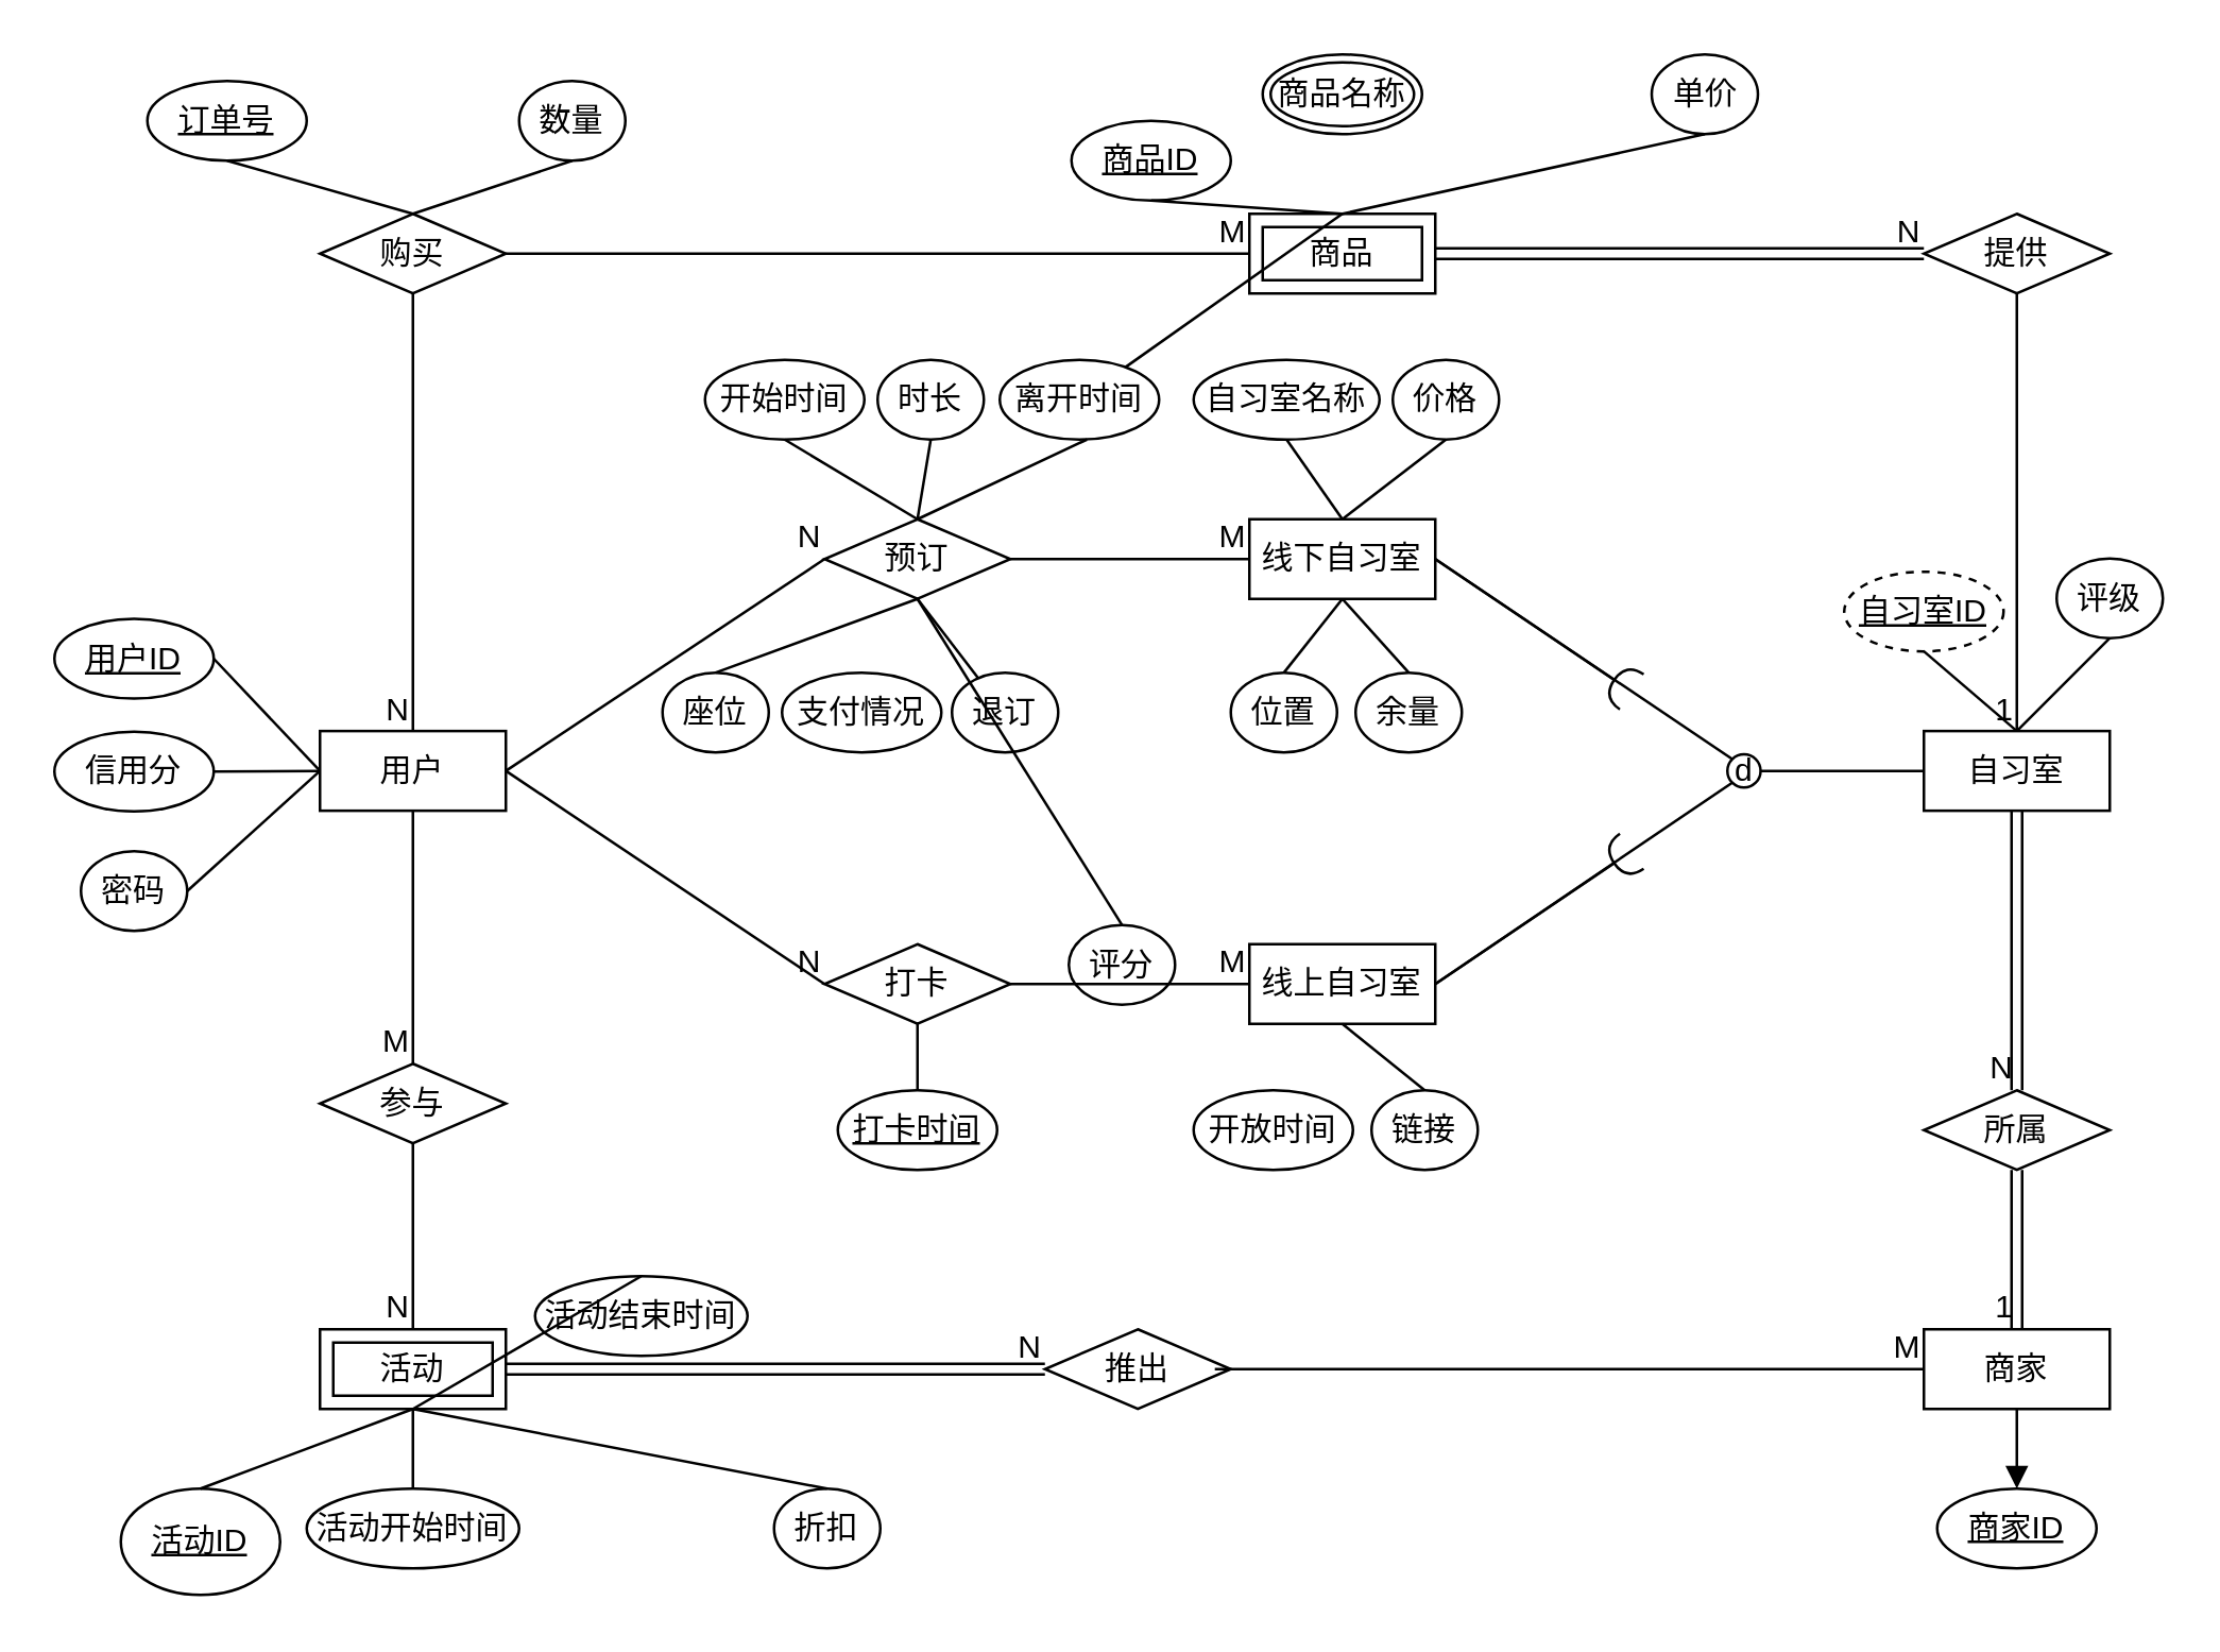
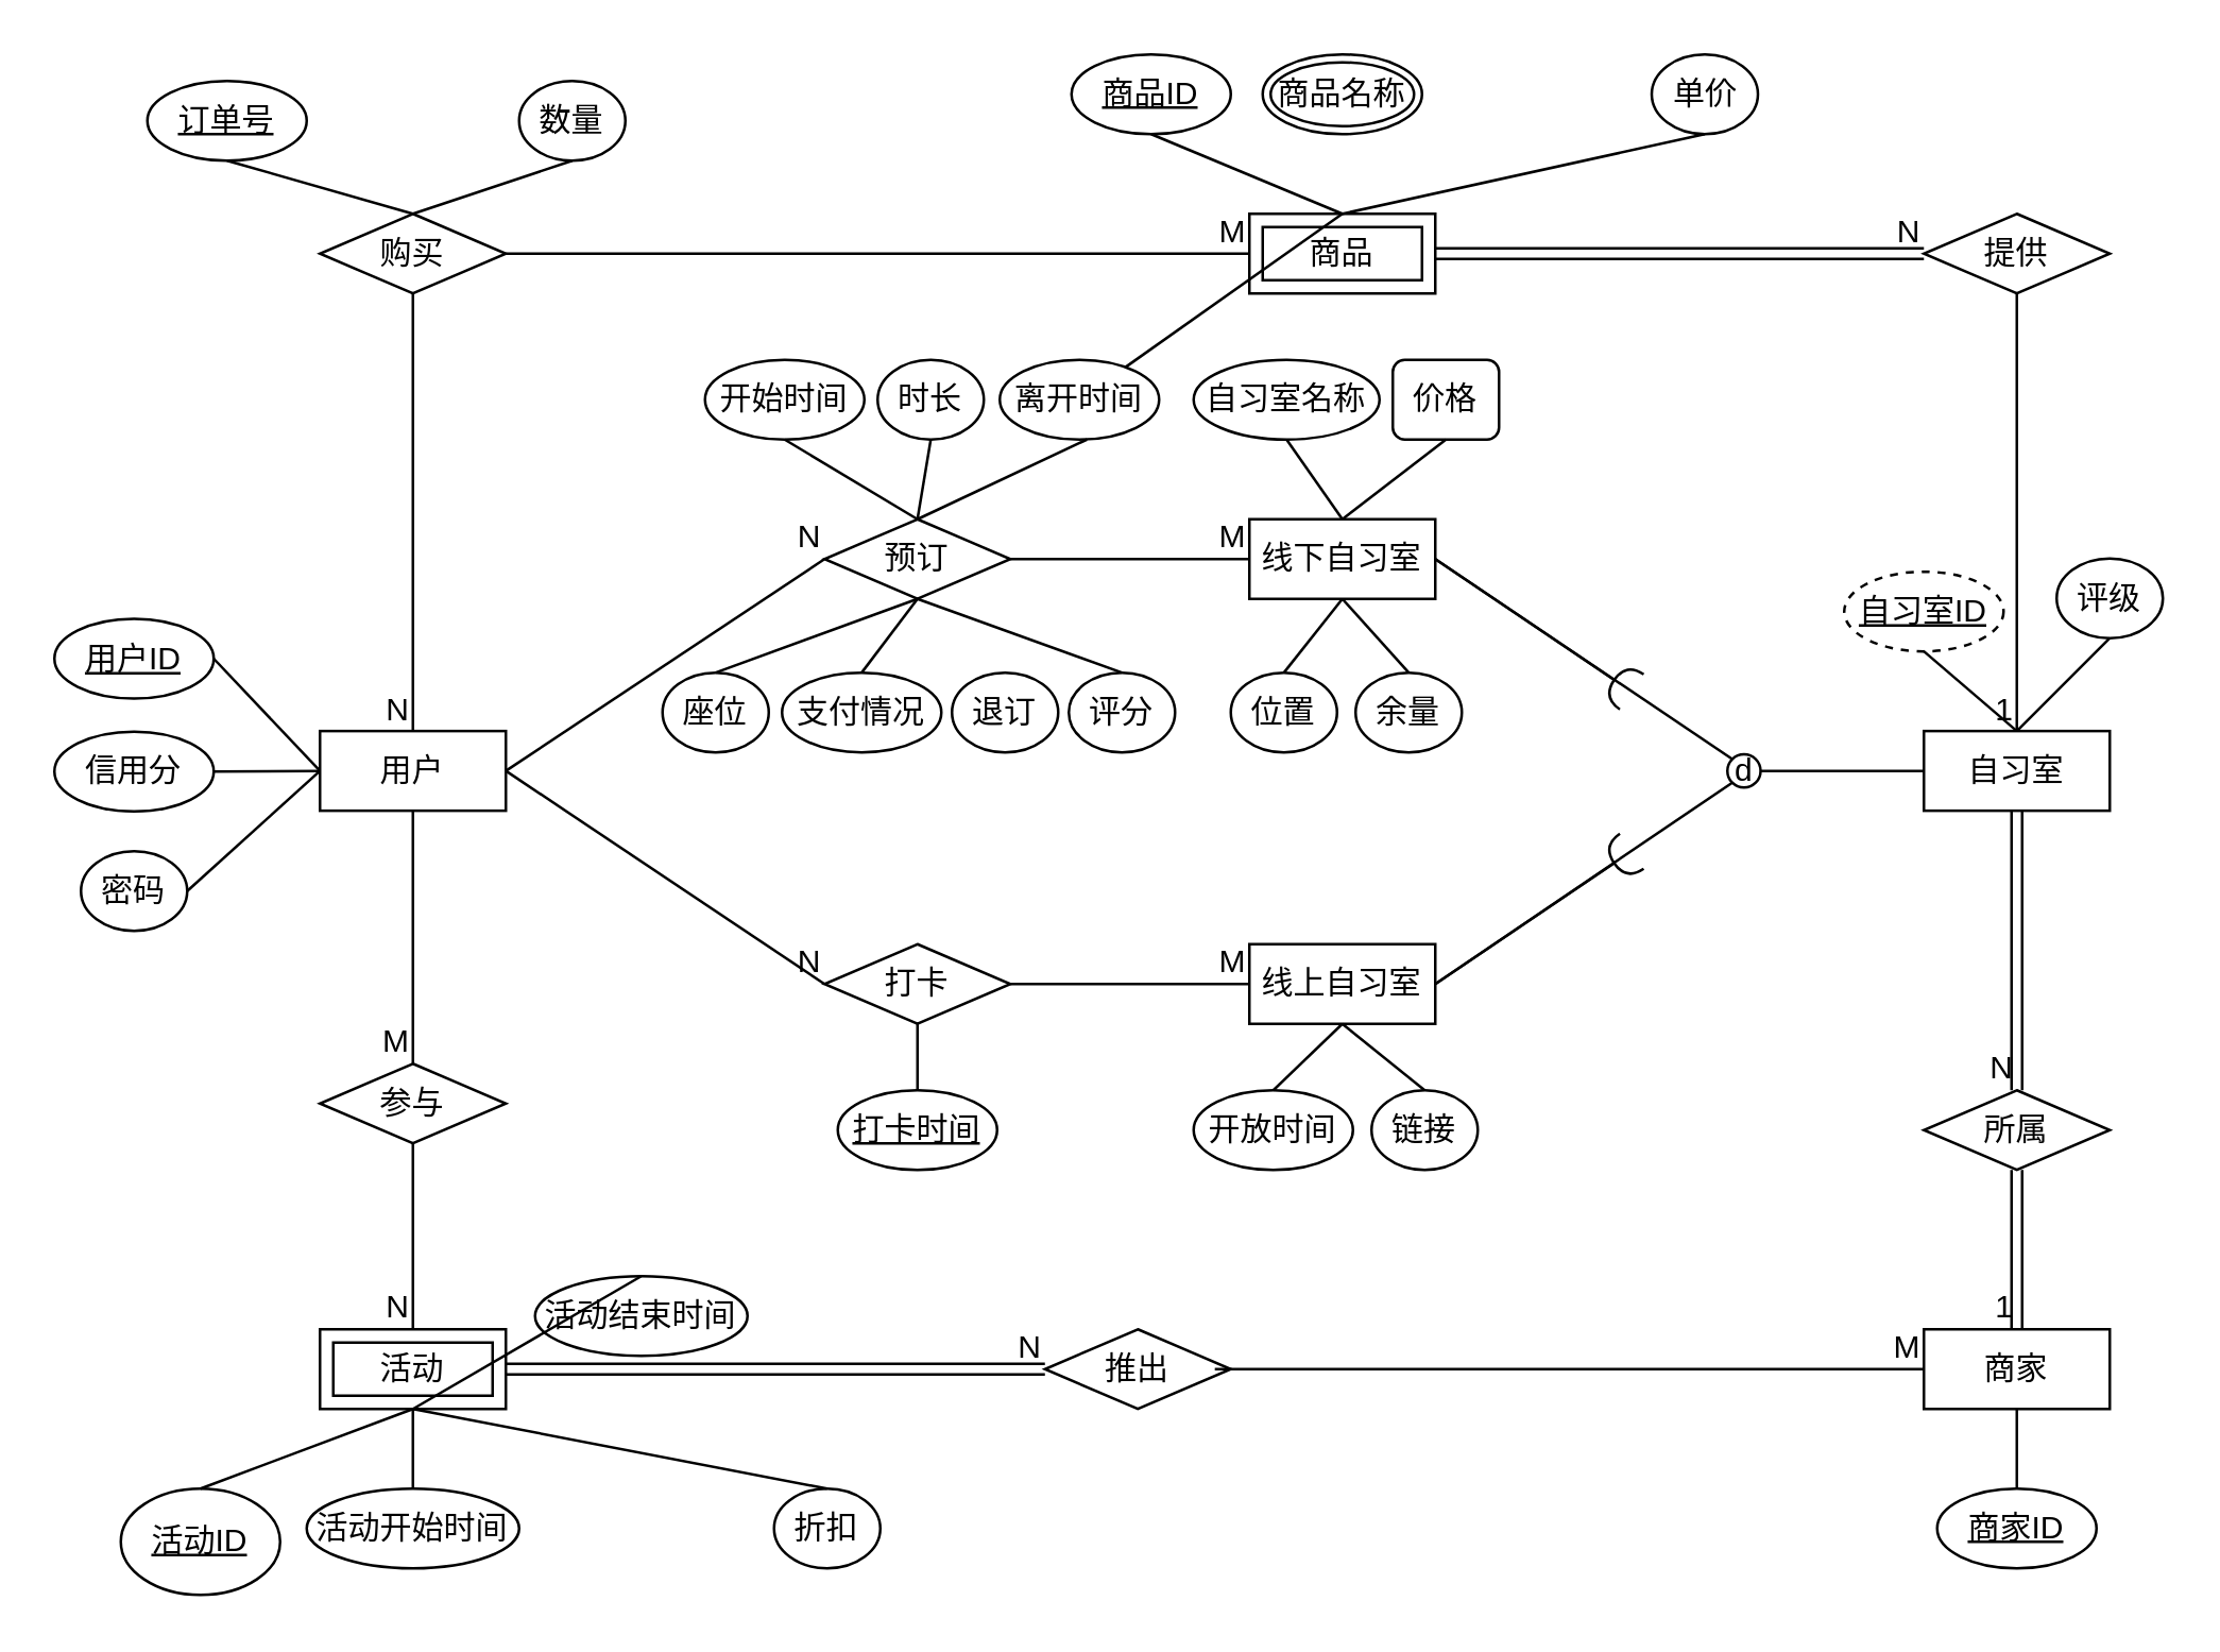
- <mxCell id="25" value="商品ID" style="ellipse;whiteSpace=wrap;html=1;align=center;fontStyle=4;" parent="1" vertex="1"><mxGeometry x="403" y="45" width="60" height="30" as="geometry" /></mxCell>
+ <mxCell id="25" value="商品ID" style="ellipse;whiteSpace=wrap;html=1;align=center;fontStyle=4;" parent="1" vertex="1"><mxGeometry x="403" y="20" width="60" height="30" as="geometry" /></mxCell>
- <mxCell id="49" value="价格" style="ellipse;whiteSpace=wrap;html=1;align=center;" parent="1" vertex="1"><mxGeometry x="524" y="135" width="40" height="30" as="geometry" /></mxCell>
+ <mxCell id="49" value="价格" style="whiteSpace=wrap;html=1;align=center;rounded=1;" parent="1" vertex="1"><mxGeometry x="524" y="135" width="40" height="30" as="geometry" /></mxCell>
- <mxCell id="61" value="" style="endArrow=none;html=1;rounded=0;exitX=0.5;exitY=1;exitDx=0;exitDy=0;" parent="1" source="16" target="45" edge="1"><mxGeometry width="50" height="50" relative="1" as="geometry"><mxPoint x="275" y="200" as="sourcePoint" /><mxPoint x="230" y="180" as="targetPoint" /></mxGeometry></mxCell>
+ <mxCell id="61" value="" style="endArrow=none;html=1;rounded=0;entryX=0.5;entryY=0;entryDx=0;entryDy=0;exitX=0.5;exitY=1;exitDx=0;exitDy=0;" parent="1" source="16" target="32" edge="1"><mxGeometry width="50" height="50" relative="1" as="geometry"><mxPoint x="275" y="200" as="sourcePoint" /><mxPoint x="230" y="180" as="targetPoint" /></mxGeometry></mxCell>
- <mxCell id="33" value="评分" style="ellipse;whiteSpace=wrap;html=1;align=center;" parent="1" vertex="1"><mxGeometry x="402" y="347.75" width="40" height="30" as="geometry" /></mxCell>
+ <mxCell id="33" value="评分" style="ellipse;whiteSpace=wrap;html=1;align=center;" parent="1" vertex="1"><mxGeometry x="402" y="252.75" width="40" height="30" as="geometry" /></mxCell>
+ <mxCell id="75" value="" style="endArrow=none;html=1;rounded=0;exitX=0.5;exitY=1;exitDx=0;exitDy=0;entryX=0.5;entryY=0;entryDx=0;entryDy=0;" parent="1" source="4" target="37" edge="1"><mxGeometry width="50" height="50" relative="1" as="geometry"><mxPoint x="110" y="299" as="sourcePoint" /><mxPoint x="150" y="320" as="targetPoint" /></mxGeometry></mxCell>
- <mxCell id="68" value="" style="endArrow=block;html=1;rounded=0;entryX=0.5;entryY=0;entryDx=0;entryDy=0;exitX=0.5;exitY=1;exitDx=0;exitDy=0;" parent="1" source="6" target="40" edge="1"><mxGeometry width="50" height="50" relative="1" as="geometry"><mxPoint x="355" y="280" as="sourcePoint" /><mxPoint x="310" y="260" as="targetPoint" /></mxGeometry></mxCell>
+ <mxCell id="68" value="" style="endArrow=none;html=1;rounded=0;entryX=0.5;entryY=0;entryDx=0;entryDy=0;exitX=0.5;exitY=1;exitDx=0;exitDy=0;" parent="1" source="6" target="40" edge="1"><mxGeometry width="50" height="50" relative="1" as="geometry"><mxPoint x="355" y="280" as="sourcePoint" /><mxPoint x="310" y="260" as="targetPoint" /></mxGeometry></mxCell>
